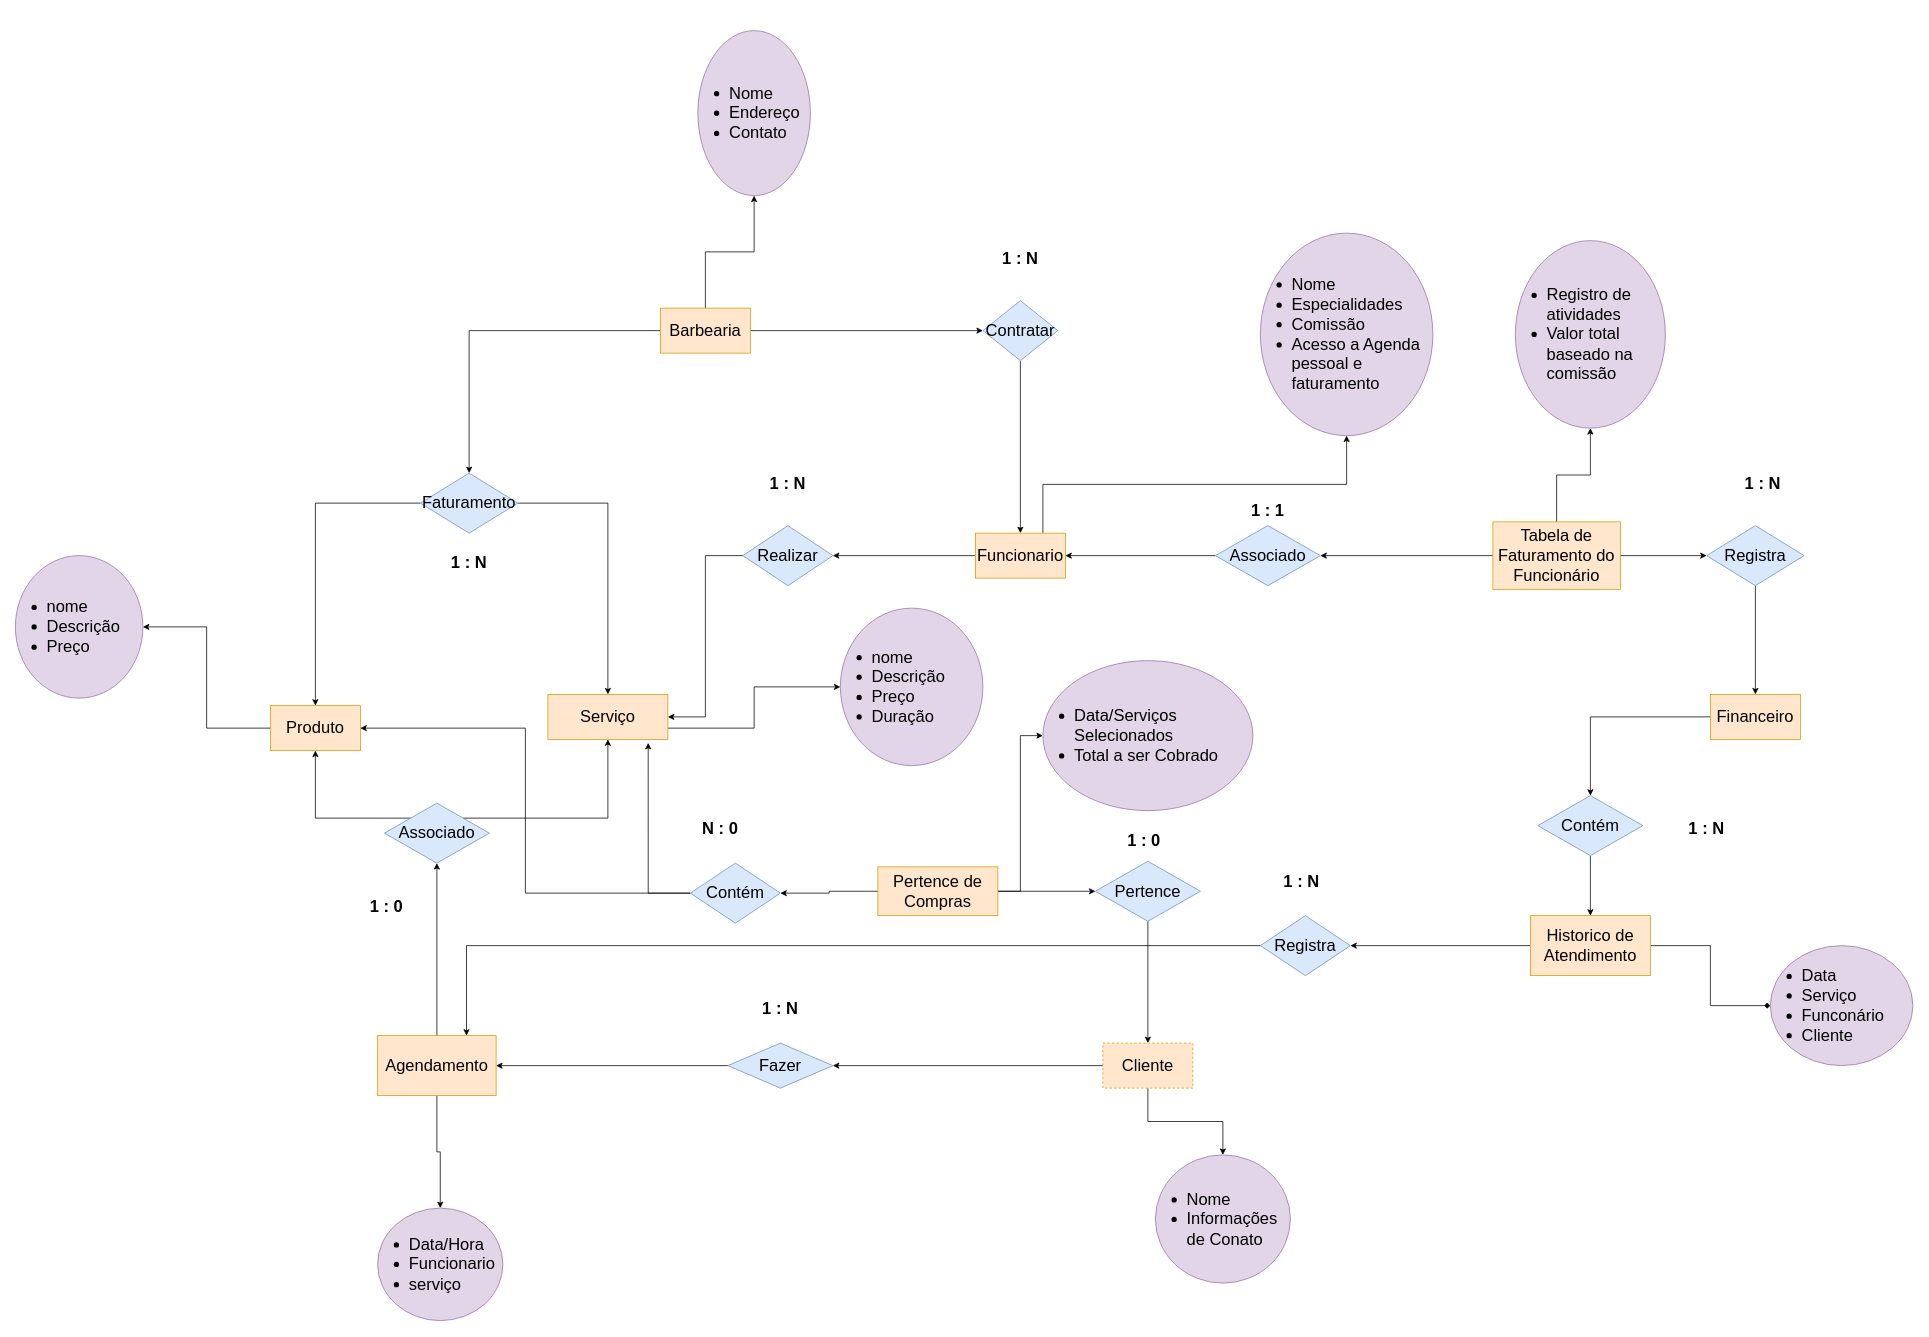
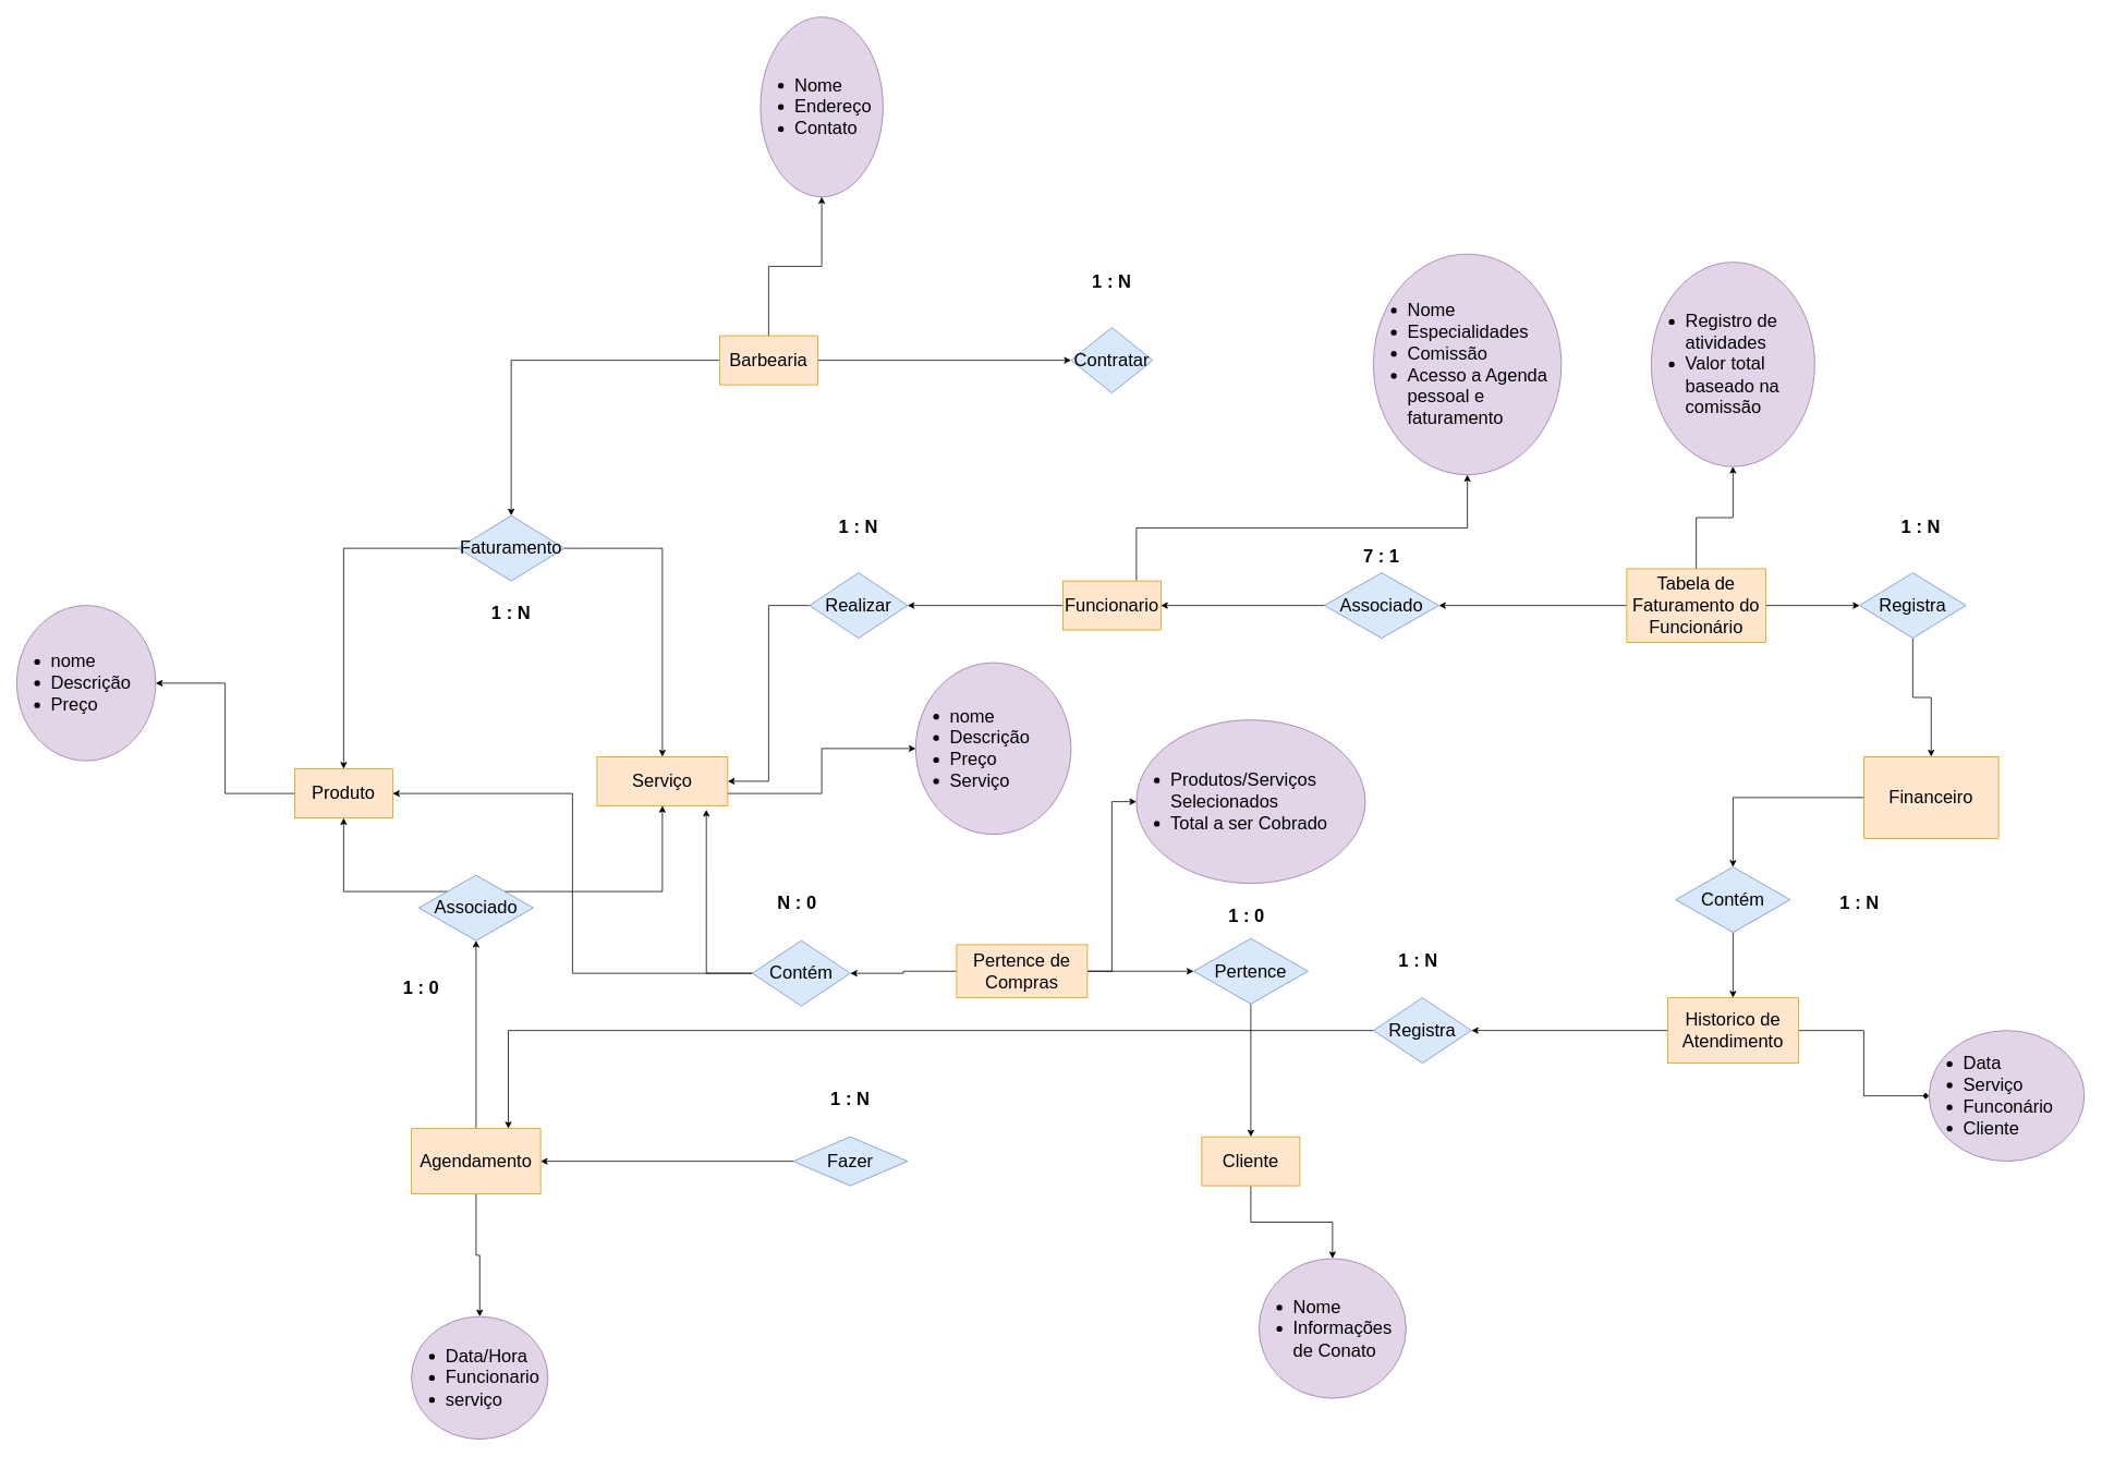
- <mxCell id="71" value="&lt;ul style=&quot;font-size: 22px;&quot;&gt;&lt;li style=&quot;font-size: 22px;&quot;&gt;&lt;font style=&quot;font-size: 22px;&quot;&gt;Nome&lt;/font&gt;&lt;/li&gt;&lt;li style=&quot;font-size: 22px;&quot;&gt;&lt;font style=&quot;font-size: 22px;&quot;&gt;Endereço&lt;/font&gt;&lt;/li&gt;&lt;li style=&quot;font-size: 22px;&quot;&gt;&lt;font style=&quot;font-size: 22px;&quot;&gt;Contato&lt;font style=&quot;font-size: 22px;&quot;&gt;&lt;br style=&quot;font-size: 22px;&quot;&gt;&lt;/font&gt;&lt;/font&gt;&lt;/li&gt;&lt;/ul&gt;" style="ellipse;whiteSpace=wrap;html=1;fontSize=22;fillColor=#e1d5e7;strokeColor=#9673a6;align=left;" vertex="1" parent="1"><mxGeometry x="930" y="40" width="150" height="220" as="geometry" /></mxCell>
+ <mxCell id="71" value="&lt;ul style=&quot;font-size: 22px;&quot;&gt;&lt;li style=&quot;font-size: 22px;&quot;&gt;&lt;font style=&quot;font-size: 22px;&quot;&gt;Nome&lt;/font&gt;&lt;/li&gt;&lt;li style=&quot;font-size: 22px;&quot;&gt;&lt;font style=&quot;font-size: 22px;&quot;&gt;Endereço&lt;/font&gt;&lt;/li&gt;&lt;li style=&quot;font-size: 22px;&quot;&gt;&lt;font style=&quot;font-size: 22px;&quot;&gt;Contato&lt;font style=&quot;font-size: 22px;&quot;&gt;&lt;br style=&quot;font-size: 22px;&quot;&gt;&lt;/font&gt;&lt;/font&gt;&lt;/li&gt;&lt;/ul&gt;" style="ellipse;whiteSpace=wrap;html=1;fontSize=22;fillColor=#e1d5e7;strokeColor=#9673a6;align=left;" vertex="1" parent="1"><mxGeometry x="930" y="20" width="150" height="220" as="geometry" /></mxCell>
- <mxCell id="30" style="edgeStyle=orthogonalEdgeStyle;rounded=0;orthogonalLoop=1;jettySize=auto;html=1;fontSize=22;" edge="1" parent="1" source="31" target="18"><mxGeometry relative="1" as="geometry" /></mxCell>
- <mxCell id="64" value="1 : 1" style="text;html=1;strokeColor=none;fillColor=none;align=center;verticalAlign=middle;whiteSpace=wrap;rounded=0;fontSize=22;fontStyle=1" vertex="1" parent="1"><mxGeometry x="1615" y="645" width="150" height="70" as="geometry" /></mxCell>
+ <mxCell id="64" value="7 : 1" style="text;html=1;strokeColor=none;fillColor=none;align=center;verticalAlign=middle;whiteSpace=wrap;rounded=0;fontSize=22;fontStyle=1" vertex="1" parent="1"><mxGeometry x="1615" y="645" width="150" height="70" as="geometry" /></mxCell>
- <mxCell id="68" value="&lt;ul&gt;&lt;li&gt;nome&lt;/li&gt;&lt;li&gt;Descrição&lt;/li&gt;&lt;li&gt;Preço&lt;/li&gt;&lt;li&gt;Duração&lt;/li&gt;&lt;/ul&gt;" style="ellipse;whiteSpace=wrap;html=1;fontSize=22;fillColor=#e1d5e7;strokeColor=#9673a6;align=left;" vertex="1" parent="1"><mxGeometry x="1120" y="810" width="190" height="210" as="geometry" /></mxCell>
+ <mxCell id="68" value="&lt;ul&gt;&lt;li&gt;nome&lt;/li&gt;&lt;li&gt;Descrição&lt;/li&gt;&lt;li&gt;Preço&lt;/li&gt;&lt;li&gt;Serviço&lt;/li&gt;&lt;/ul&gt;" style="ellipse;whiteSpace=wrap;html=1;fontSize=22;fillColor=#e1d5e7;strokeColor=#9673a6;align=left;" vertex="1" parent="1"><mxGeometry x="1120" y="810" width="190" height="210" as="geometry" /></mxCell>
- <mxCell id="50" value="Financeiro" style="rounded=0;whiteSpace=wrap;html=1;fillColor=#ffe6cc;strokeColor=#d79b00;fontSize=22;" vertex="1" parent="1"><mxGeometry x="2280" y="925" width="120" height="60" as="geometry" /></mxCell>
+ <mxCell id="50" value="Financeiro" style="rounded=0;whiteSpace=wrap;html=1;fillColor=#ffe6cc;strokeColor=#d79b00;fontSize=22;" vertex="1" parent="1"><mxGeometry x="2280" y="925" width="165" height="100" as="geometry" /></mxCell>
- <mxCell id="74" value="&lt;ul&gt;&lt;li style=&quot;font-size: 22px;&quot;&gt;Data/Serviços Selecionados&lt;/li&gt;&lt;li style=&quot;font-size: 22px;&quot;&gt;Total a ser Cobrado&lt;/li&gt;&lt;/ul&gt;" style="ellipse;whiteSpace=wrap;html=1;fontSize=22;fillColor=#e1d5e7;strokeColor=#9673a6;align=left;" vertex="1" parent="1"><mxGeometry x="1390" y="880" width="280" height="200" as="geometry" /></mxCell>
+ <mxCell id="74" value="&lt;ul&gt;&lt;li style=&quot;font-size: 22px;&quot;&gt;Produtos/Serviços Selecionados&lt;/li&gt;&lt;li style=&quot;font-size: 22px;&quot;&gt;Total a ser Cobrado&lt;/li&gt;&lt;/ul&gt;" style="ellipse;whiteSpace=wrap;html=1;fontSize=22;fillColor=#e1d5e7;strokeColor=#9673a6;align=left;" vertex="1" parent="1"><mxGeometry x="1390" y="880" width="280" height="200" as="geometry" /></mxCell>
- <mxCell id="62" value="N : 0" style="text;html=1;strokeColor=none;fillColor=none;align=center;verticalAlign=middle;whiteSpace=wrap;rounded=0;fontSize=22;fontStyle=1" vertex="1" parent="1"><mxGeometry x="885" y="1070" width="150" height="70" as="geometry" /></mxCell>
+ <mxCell id="62" value="N : 0" style="text;html=1;strokeColor=none;fillColor=none;align=center;verticalAlign=middle;whiteSpace=wrap;rounded=0;fontSize=22;fontStyle=1" vertex="1" parent="1"><mxGeometry x="900" y="1070" width="150" height="70" as="geometry" /></mxCell>
- <mxCell id="9" style="edgeStyle=orthogonalEdgeStyle;rounded=0;orthogonalLoop=1;jettySize=auto;html=1;entryX=1;entryY=0.5;entryDx=0;entryDy=0;fontSize=22;" edge="1" parent="1" source="11" target="38"><mxGeometry relative="1" as="geometry" /></mxCell>
- <mxCell id="11" value="Cliente" style="rounded=0;whiteSpace=wrap;html=1;fillColor=#ffe6cc;strokeColor=#d79b00;fontSize=22;dashed=1;" vertex="1" parent="1"><mxGeometry x="1470" y="1390" width="120" height="60" as="geometry" /></mxCell>
+ <mxCell id="11" value="Cliente" style="rounded=0;whiteSpace=wrap;html=1;fillColor=#ffe6cc;strokeColor=#d79b00;fontSize=22;" vertex="1" parent="1"><mxGeometry x="1470" y="1390" width="120" height="60" as="geometry" /></mxCell>
